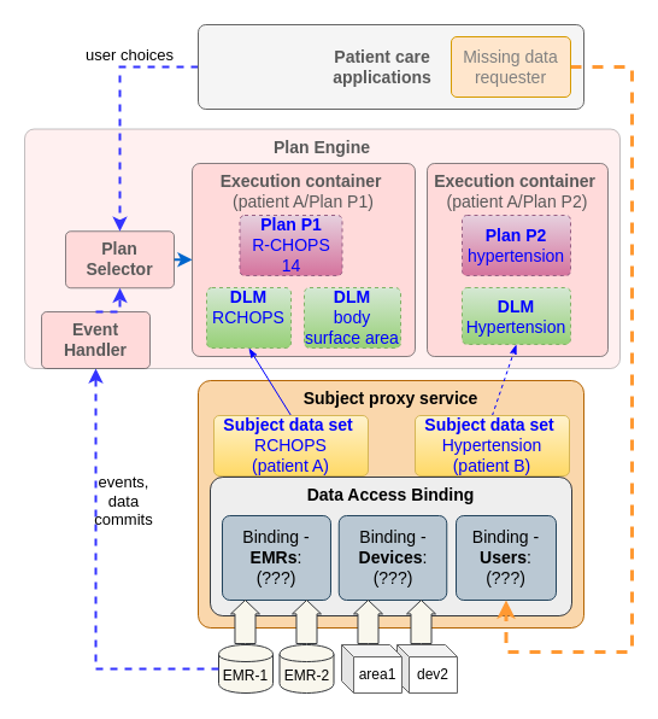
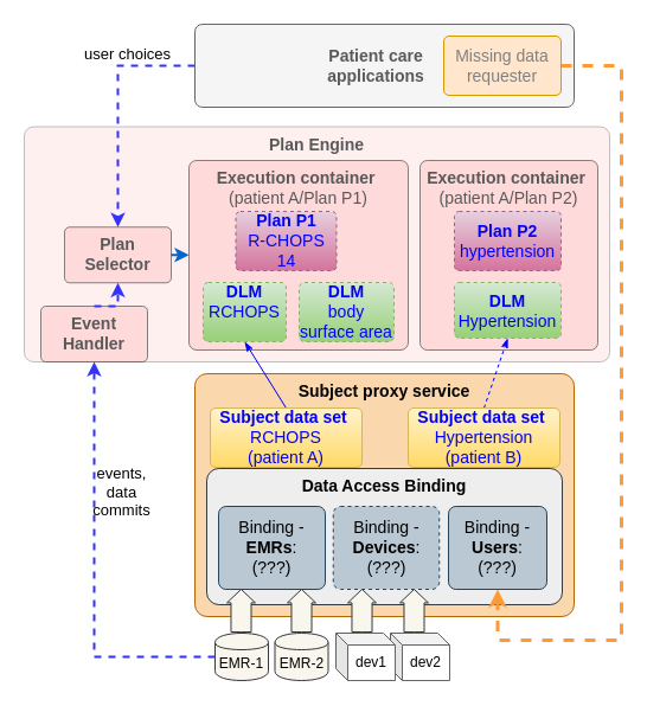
- <mxCell id="10" value="&lt;span style=&quot;font-size: 14px&quot;&gt;&lt;span&gt;Binding - &lt;br&gt;&lt;b&gt;Devices&lt;/b&gt;:&lt;br&gt;&lt;/span&gt;(???)&lt;br&gt;&lt;/span&gt;" style="rounded=1;whiteSpace=wrap;html=1;strokeColor=#23445d;fillColor=#bac8d3;fontSize=14;arcSize=9;fontStyle=0;" parent="1" vertex="1"><mxGeometry x="280.75" y="427" width="89.5" height="70" as="geometry" /></mxCell>
+ <mxCell id="10" value="&lt;span style=&quot;font-size: 14px&quot;&gt;&lt;span&gt;Binding - &lt;br&gt;&lt;b&gt;Devices&lt;/b&gt;:&lt;br&gt;&lt;/span&gt;(???)&lt;br&gt;&lt;/span&gt;" style="rounded=1;whiteSpace=wrap;html=1;strokeColor=#23445d;fillColor=#bac8d3;fontSize=14;arcSize=9;fontStyle=0;dashed=1;" parent="1" vertex="1"><mxGeometry x="280.75" y="427" width="89.5" height="70" as="geometry" /></mxCell>
- <mxCell id="16" value="area1" style="shape=cube;whiteSpace=wrap;html=1;boundedLbl=1;backgroundOutline=1;darkOpacity=0.05;darkOpacity2=0.1;strokeColor=#666666;strokeWidth=1;fontColor=#000000;size=10;fontStyle=0" parent="1" vertex="1"><mxGeometry x="283" y="534" width="50" height="40" as="geometry" /></mxCell>
+ <mxCell id="16" value="dev1" style="shape=cube;whiteSpace=wrap;html=1;boundedLbl=1;backgroundOutline=1;darkOpacity=0.05;darkOpacity2=0.1;strokeColor=#666666;strokeWidth=1;fontColor=#000000;size=10;fontStyle=0" parent="1" vertex="1"><mxGeometry x="283" y="534" width="50" height="40" as="geometry" /></mxCell>
